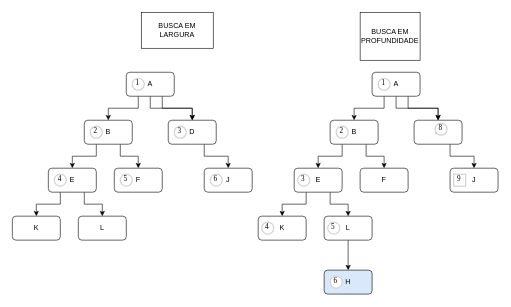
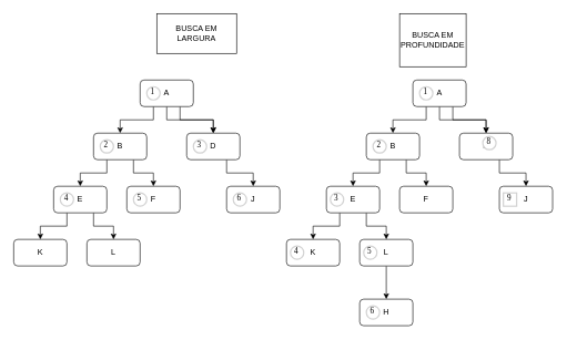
- <mxCell id="47" value="H" style="rounded=1;whiteSpace=wrap;html=1;fillColor=#dae8fc;" vertex="1" parent="1"><mxGeometry x="540" y="450" width="80" height="40" as="geometry" /></mxCell>
+ <mxCell id="47" value="H" style="rounded=1;whiteSpace=wrap;html=1;" vertex="1" parent="1"><mxGeometry x="540" y="450" width="80" height="40" as="geometry" /></mxCell>
